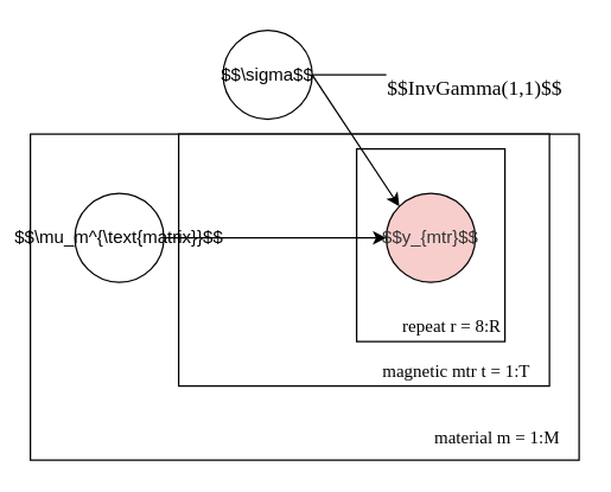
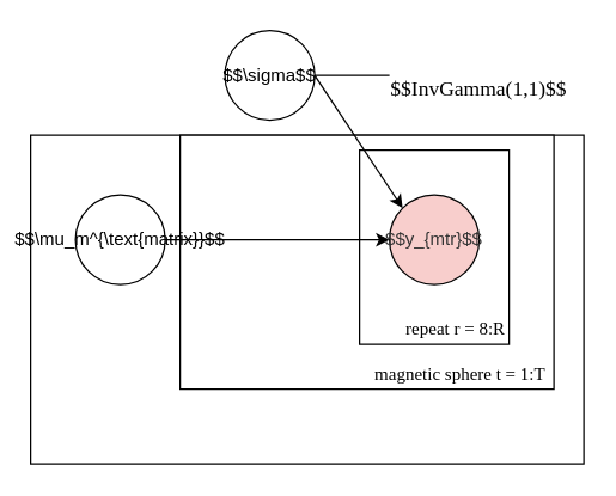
- <mxCell id="9" value="magnetic mtr t = 1:T" style="text;html=1;strokeColor=none;fillColor=none;align=center;verticalAlign=middle;whiteSpace=wrap;rounded=0;dashed=1;fontFamily=latex;fontSource=http%3A%2F%2Fmirrors.ctan.org%2Ffonts%2Fcm-unicode%2Ffonts%2Fotf%2Fcmunss.otf;" parent="1" vertex="1"><mxGeometry x="245" y="235" width="125" height="30" as="geometry" /></mxCell>
+ <mxCell id="9" value="magnetic sphere t = 1:T" style="text;html=1;strokeColor=none;fillColor=none;align=center;verticalAlign=middle;whiteSpace=wrap;rounded=0;dashed=1;fontFamily=latex;fontSource=http%3A%2F%2Fmirrors.ctan.org%2Ffonts%2Fcm-unicode%2Ffonts%2Fotf%2Fcmunss.otf;" parent="1" vertex="1"><mxGeometry x="245" y="235" width="125" height="30" as="geometry" /></mxCell>
- <mxCell id="10" value="material m = 1:M" style="text;html=1;strokeColor=none;fillColor=none;align=center;verticalAlign=middle;whiteSpace=wrap;rounded=0;dashed=1;fontFamily=latex;fontSource=http%3A%2F%2Fmirrors.ctan.org%2Ffonts%2Fcm-unicode%2Ffonts%2Fotf%2Fcmunss.otf;" parent="1" vertex="1"><mxGeometry x="290" y="280" width="90" height="30" as="geometry" /></mxCell>
